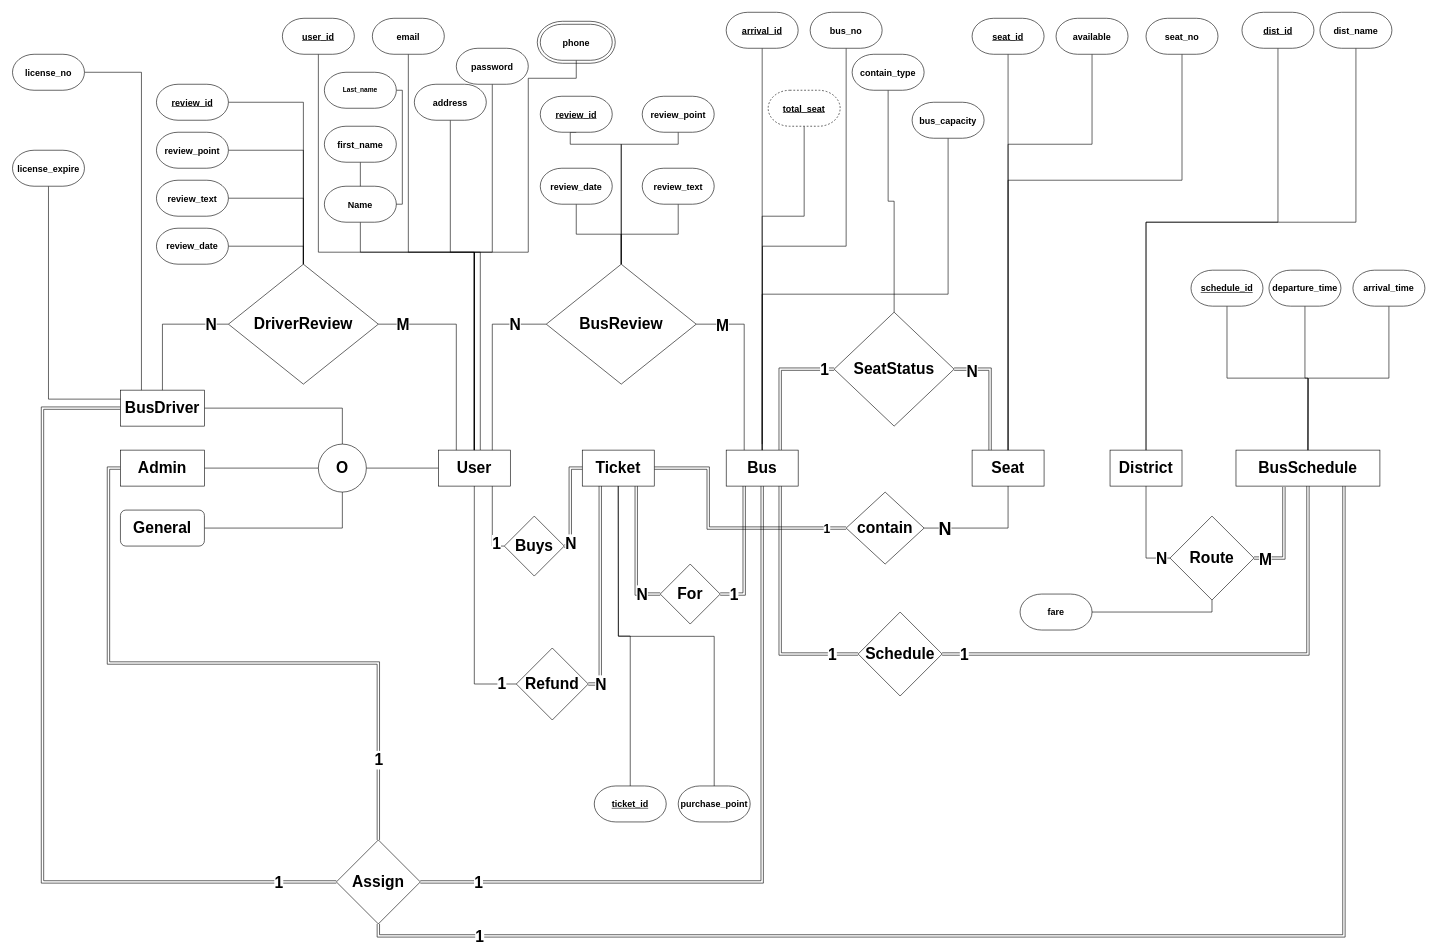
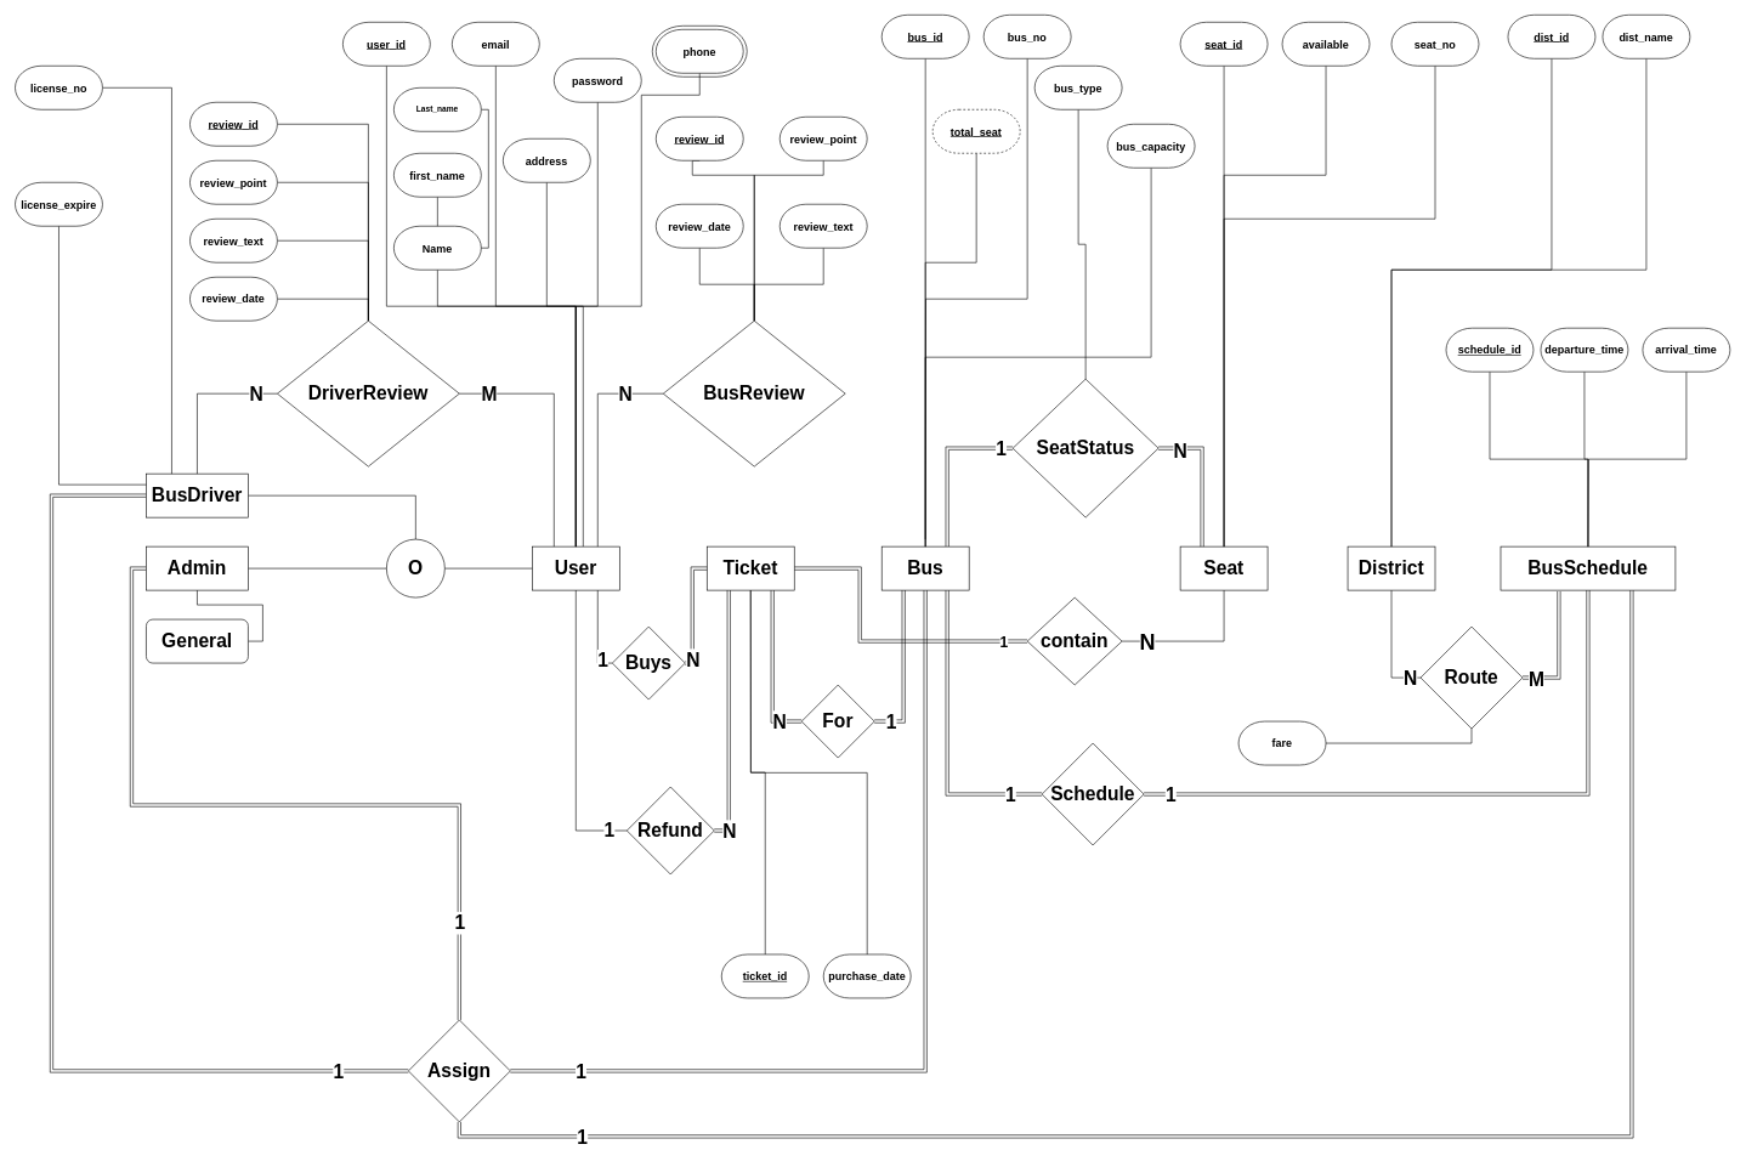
- <mxCell id="87" value="&lt;font style=&quot;font-size: 15px;&quot;&gt;arrival_id&lt;/font&gt;" style="rounded=1;whiteSpace=wrap;html=1;arcSize=60;fontFamily=Helvetica;fontSize=11;fontColor=default;fontStyle=5" parent="1" vertex="1"><mxGeometry x="1210" y="20" width="120" height="60" as="geometry" /></mxCell>
+ <mxCell id="87" value="&lt;font style=&quot;font-size: 15px;&quot;&gt;bus_id&lt;/font&gt;" style="rounded=1;whiteSpace=wrap;html=1;arcSize=60;fontFamily=Helvetica;fontSize=11;fontColor=default;fontStyle=5" parent="1" vertex="1"><mxGeometry x="1210" y="20" width="120" height="60" as="geometry" /></mxCell>
- <mxCell id="91" value="&lt;font style=&quot;font-size: 15px;&quot;&gt;contain_type&lt;/font&gt;" style="rounded=1;whiteSpace=wrap;html=1;arcSize=60;fontFamily=Helvetica;fontSize=11;fontColor=default;fontStyle=1" parent="1" vertex="1"><mxGeometry x="1420" y="90" width="120" height="60" as="geometry" /></mxCell>
+ <mxCell id="91" value="&lt;font style=&quot;font-size: 15px;&quot;&gt;bus_type&lt;/font&gt;" style="rounded=1;whiteSpace=wrap;html=1;arcSize=60;fontFamily=Helvetica;fontSize=11;fontColor=default;fontStyle=1" parent="1" vertex="1"><mxGeometry x="1420" y="90" width="120" height="60" as="geometry" /></mxCell>
- <mxCell id="128" value="&lt;font style=&quot;font-size: 15px;&quot;&gt;address&lt;/font&gt;" style="rounded=1;whiteSpace=wrap;html=1;arcSize=60;fontFamily=Helvetica;fontSize=11;fontColor=default;fontStyle=1" parent="1" vertex="1"><mxGeometry x="690" y="140" width="120" height="60" as="geometry" /></mxCell>
+ <mxCell id="128" value="&lt;font style=&quot;font-size: 15px;&quot;&gt;address&lt;/font&gt;" style="rounded=1;whiteSpace=wrap;html=1;arcSize=60;fontFamily=Helvetica;fontSize=11;fontColor=default;fontStyle=1" parent="1" vertex="1"><mxGeometry x="690" y="190" width="120" height="60" as="geometry" /></mxCell>
- <mxCell id="67" style="edgeStyle=orthogonalEdgeStyle;rounded=0;orthogonalLoop=1;jettySize=auto;html=1;exitX=1;exitY=0.5;exitDx=0;exitDy=0;entryX=0.25;entryY=0;entryDx=0;entryDy=0;endArrow=none;endFill=0;fontStyle=1" parent="1" source="72" target="20" edge="1"><mxGeometry relative="1" as="geometry" /></mxCell>
- <mxCell id="68" value="M" style="edgeLabel;html=1;align=center;verticalAlign=middle;resizable=0;points=[];fontSize=26;fontFamily=Helvetica;fontColor=default;fontStyle=1" parent="67" vertex="1" connectable="0"><mxGeometry x="-0.706" y="-2" relative="1" as="geometry"><mxPoint as="offset" /></mxGeometry></mxCell>
- <mxCell id="43" style="edgeStyle=orthogonalEdgeStyle;rounded=0;orthogonalLoop=1;jettySize=auto;html=1;exitX=1;exitY=0.5;exitDx=0;exitDy=0;entryX=0.5;entryY=1;entryDx=0;entryDy=0;endArrow=none;endFill=0;fontStyle=1" parent="1" source="44" target="54" edge="1"><mxGeometry relative="1" as="geometry" /></mxCell>
+ <mxCell id="43" style="edgeStyle=orthogonalEdgeStyle;rounded=0;orthogonalLoop=1;jettySize=auto;html=1;exitX=1;exitY=0.5;exitDx=0;exitDy=0;endArrow=none;endFill=0;fontStyle=1;" parent="1" source="44" target="48" edge="1"><mxGeometry relative="1" as="geometry" /></mxCell>
- <mxCell id="85" value="&lt;font style=&quot;font-size: 15px;&quot;&gt;purchase_point&lt;/font&gt;" style="rounded=1;whiteSpace=wrap;html=1;arcSize=60;fontFamily=Helvetica;fontSize=11;fontColor=default;fontStyle=1" parent="1" vertex="1"><mxGeometry x="1130" y="1310" width="120" height="60" as="geometry" /></mxCell>
+ <mxCell id="85" value="&lt;font style=&quot;font-size: 15px;&quot;&gt;purchase_date&lt;/font&gt;" style="rounded=1;whiteSpace=wrap;html=1;arcSize=60;fontFamily=Helvetica;fontSize=11;fontColor=default;fontStyle=1" parent="1" vertex="1"><mxGeometry x="1130" y="1310" width="120" height="60" as="geometry" /></mxCell>
